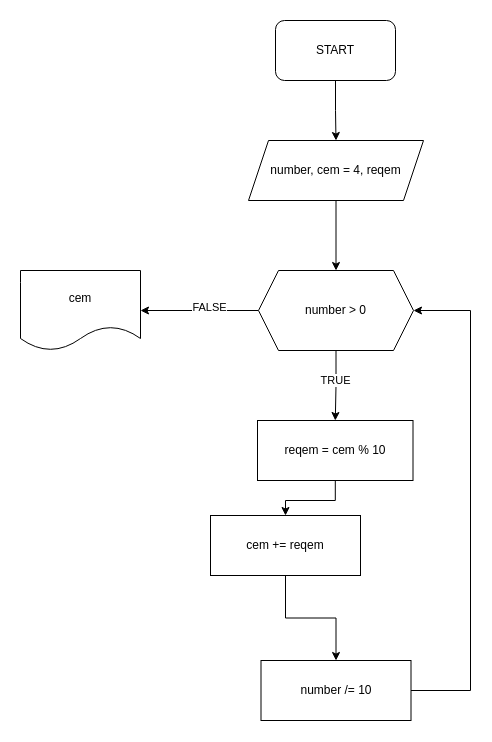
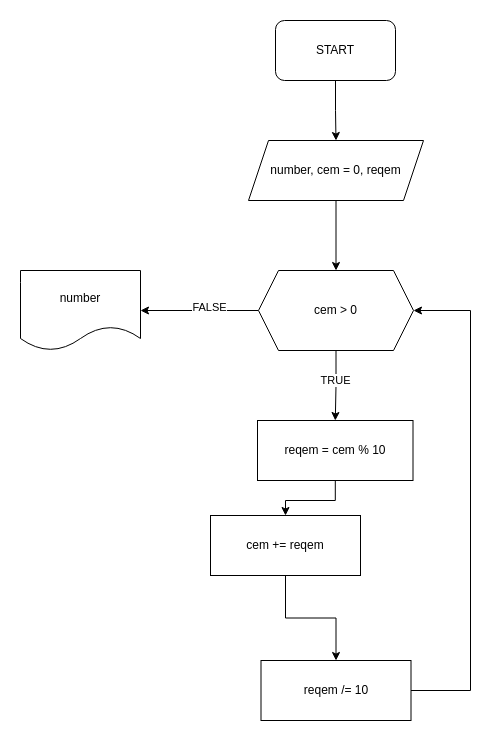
- <mxCell id="5" value="number, cem = 4, reqem" style="shape=parallelogram;perimeter=parallelogramPerimeter;whiteSpace=wrap;html=1;fixedSize=1;" parent="1" vertex="1"><mxGeometry x="248" y="140" width="175" height="60" as="geometry" /></mxCell>
+ <mxCell id="5" value="number, cem = 0, reqem" style="shape=parallelogram;perimeter=parallelogramPerimeter;whiteSpace=wrap;html=1;fixedSize=1;" parent="1" vertex="1"><mxGeometry x="248" y="140" width="175" height="60" as="geometry" /></mxCell>
- <mxCell id="15" value="cem" style="shape=document;whiteSpace=wrap;html=1;boundedLbl=1;" parent="1" vertex="1"><mxGeometry x="20" y="270" width="120" height="80" as="geometry" /></mxCell>
+ <mxCell id="15" value="number" style="shape=document;whiteSpace=wrap;html=1;boundedLbl=1;" parent="1" vertex="1"><mxGeometry x="20" y="270" width="120" height="80" as="geometry" /></mxCell>
- <mxCell id="10" value="number &amp;gt; 0" style="shape=hexagon;perimeter=hexagonPerimeter2;whiteSpace=wrap;html=1;fixedSize=1;" parent="1" vertex="1"><mxGeometry x="258" y="270" width="155" height="80" as="geometry" /></mxCell>
+ <mxCell id="10" value="cem &amp;gt; 0" style="shape=hexagon;perimeter=hexagonPerimeter2;whiteSpace=wrap;html=1;fixedSize=1;" parent="1" vertex="1"><mxGeometry x="258" y="270" width="155" height="80" as="geometry" /></mxCell>
- <mxCell id="17" value="number /= 10" style="rounded=0;whiteSpace=wrap;html=1;" parent="1" vertex="1"><mxGeometry x="260.5" y="660" width="150" height="60" as="geometry" /></mxCell>
+ <mxCell id="17" value="reqem /= 10" style="rounded=0;whiteSpace=wrap;html=1;" parent="1" vertex="1"><mxGeometry x="260.5" y="660" width="150" height="60" as="geometry" /></mxCell>
